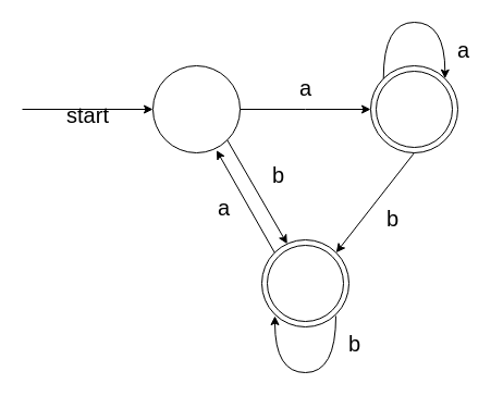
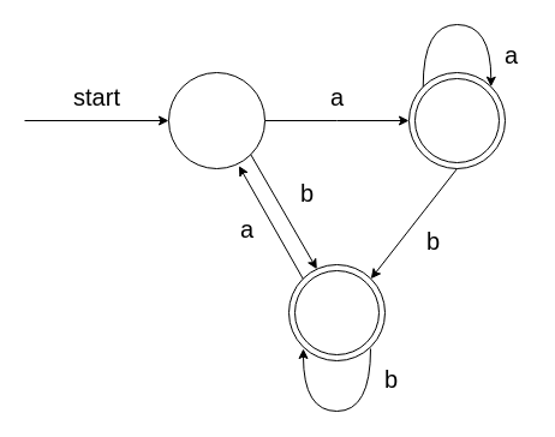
- <mxCell id="5" value="&lt;font style=&quot;font-size: 20px;&quot;&gt;start&lt;/font&gt;" style="text;html=1;align=center;verticalAlign=middle;resizable=0;points=[];autosize=1;strokeColor=none;fillColor=none;" parent="1" vertex="1"><mxGeometry x="50" y="85" width="60" height="40" as="geometry" /></mxCell>
+ <mxCell id="5" value="&lt;font style=&quot;font-size: 20px;&quot;&gt;start&lt;/font&gt;" style="text;html=1;align=center;verticalAlign=middle;resizable=0;points=[];autosize=1;strokeColor=none;fillColor=none;" parent="1" vertex="1"><mxGeometry x="50" y="60" width="60" height="40" as="geometry" /></mxCell>
